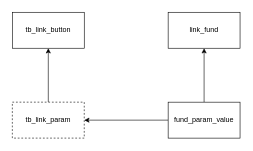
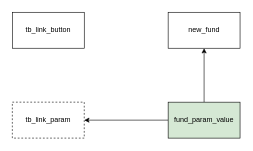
- <mxCell id="5" value="link_fund" style="rounded=0;whiteSpace=wrap;html=1;" vertex="1" parent="1"><mxGeometry x="280" y="20" width="120" height="60" as="geometry" /></mxCell>
+ <mxCell id="5" value="new_fund" style="rounded=0;whiteSpace=wrap;html=1;" vertex="1" parent="1"><mxGeometry x="280" y="20" width="120" height="60" as="geometry" /></mxCell>
- <mxCell id="3" style="edgeStyle=orthogonalEdgeStyle;rounded=0;orthogonalLoop=1;jettySize=auto;html=1;entryX=0.5;entryY=1;entryDx=0;entryDy=0;" edge="1" parent="1" source="4" target="2"><mxGeometry relative="1" as="geometry" /></mxCell>
- <mxCell id="8" value="fund_param_value" style="rounded=0;whiteSpace=wrap;html=1;" vertex="1" parent="1"><mxGeometry x="280" y="170" width="120" height="60" as="geometry" /></mxCell>
+ <mxCell id="8" value="fund_param_value" style="rounded=0;whiteSpace=wrap;html=1;fillColor=#d5e8d4;" vertex="1" parent="1"><mxGeometry x="280" y="170" width="120" height="60" as="geometry" /></mxCell>
